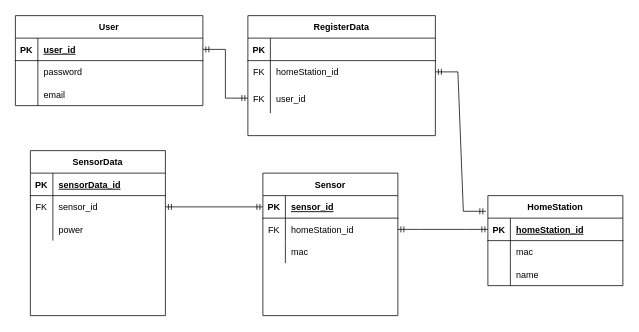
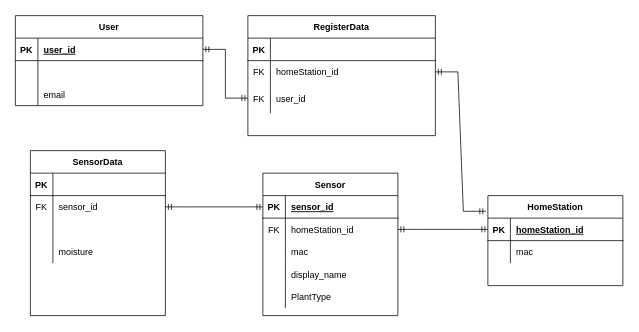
- <mxCell id="8" value="password" style="shape=partialRectangle;connectable=0;fillColor=none;top=0;left=0;bottom=0;right=0;align=left;spacingLeft=6;overflow=hidden;" parent="6" vertex="1"><mxGeometry x="30" width="220" height="30" as="geometry"><mxRectangle width="220" height="30" as="alternateBounds" /></mxGeometry></mxCell>
- <mxCell id="38" value="sensorData_id" style="shape=partialRectangle;connectable=0;fillColor=none;top=0;left=0;bottom=0;right=0;align=left;spacingLeft=6;fontStyle=5;overflow=hidden;" parent="36" vertex="1"><mxGeometry x="30" width="150" height="30" as="geometry"><mxRectangle width="150" height="30" as="alternateBounds" /></mxGeometry></mxCell>
- <mxCell id="44" value="power" style="shape=partialRectangle;connectable=0;fillColor=none;top=0;left=0;bottom=0;right=0;align=left;spacingLeft=6;overflow=hidden;" parent="42" vertex="1"><mxGeometry x="30" width="150" height="30" as="geometry"><mxRectangle width="150" height="30" as="alternateBounds" /></mxGeometry></mxCell>
+ <mxCell id="47" value="moisture" style="shape=partialRectangle;connectable=0;fillColor=none;top=0;left=0;bottom=0;right=0;align=left;spacingLeft=6;overflow=hidden;" parent="45" vertex="1"><mxGeometry x="30" width="150" height="30" as="geometry"><mxRectangle width="150" height="30" as="alternateBounds" /></mxGeometry></mxCell>
+ <mxCell id="64" value="display_name" style="shape=partialRectangle;connectable=0;fillColor=none;top=0;left=0;bottom=0;right=0;align=left;spacingLeft=6;overflow=hidden;" vertex="1" parent="62"><mxGeometry x="30" width="150" height="30" as="geometry"><mxRectangle width="150" height="30" as="alternateBounds" /></mxGeometry></mxCell>
- <mxCell id="32" value="name" style="shape=partialRectangle;connectable=0;fillColor=none;top=0;left=0;bottom=0;right=0;align=left;spacingLeft=6;overflow=hidden;" parent="30" vertex="1"><mxGeometry x="30" width="150" height="30" as="geometry"><mxRectangle width="150" height="30" as="alternateBounds" /></mxGeometry></mxCell>
+ <mxCell id="67" value="PlantType" style="shape=partialRectangle;connectable=0;fillColor=none;top=0;left=0;bottom=0;right=0;align=left;spacingLeft=6;overflow=hidden;" vertex="1" parent="65"><mxGeometry x="30" width="150" height="30" as="geometry"><mxRectangle width="150" height="30" as="alternateBounds" /></mxGeometry></mxCell>
